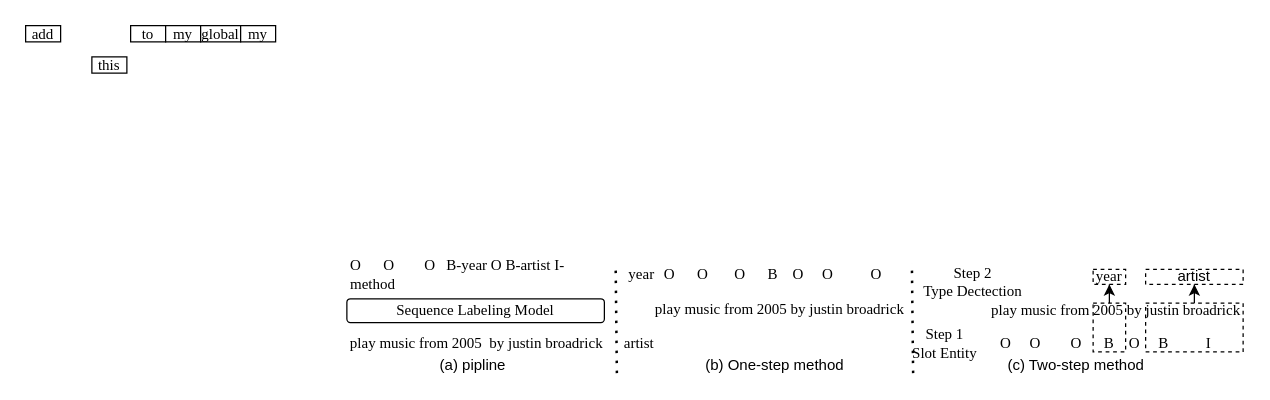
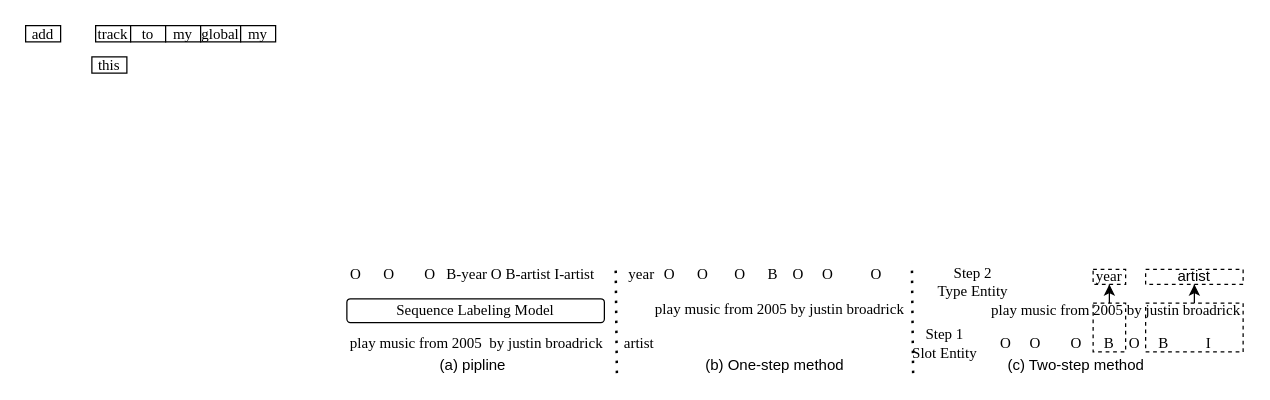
+ <mxCell id="8" value="&lt;span style=&quot;font-family: &amp;quot;Times New Roman&amp;quot;;&quot;&gt;track&lt;/span&gt;" style="rounded=0;whiteSpace=wrap;html=1;" vertex="1" parent="1"><mxGeometry x="76" y="20" width="28" height="13" as="geometry" /></mxCell>
- <mxCell id="17" value="&lt;font face=&quot;Times New Roman&quot;&gt;O&amp;nbsp; &amp;nbsp; &amp;nbsp; O&amp;nbsp; &amp;nbsp; &amp;nbsp; &amp;nbsp; O&amp;nbsp; &amp;nbsp;B-year O B-artist I-method&amp;nbsp;&lt;/font&gt;" style="text;html=1;align=left;verticalAlign=middle;whiteSpace=wrap;rounded=0;" vertex="1" parent="1"><mxGeometry x="277.5" y="211" width="207" height="16" as="geometry" /></mxCell>
+ <mxCell id="17" value="&lt;font face=&quot;Times New Roman&quot;&gt;O&amp;nbsp; &amp;nbsp; &amp;nbsp; O&amp;nbsp; &amp;nbsp; &amp;nbsp; &amp;nbsp; O&amp;nbsp; &amp;nbsp;B-year O B-artist I-artist&amp;nbsp;&lt;/font&gt;" style="text;html=1;align=left;verticalAlign=middle;whiteSpace=wrap;rounded=0;" vertex="1" parent="1"><mxGeometry x="277.5" y="211" width="207" height="16" as="geometry" /></mxCell>
- <mxCell id="28" value="&lt;font face=&quot;Times New Roman&quot;&gt;Step 2&lt;br&gt;Type Dectection&lt;/font&gt;" style="text;html=1;align=center;verticalAlign=middle;whiteSpace=wrap;rounded=0;" vertex="1" parent="1"><mxGeometry x="737" y="214" width="82" height="22" as="geometry" /></mxCell>
+ <mxCell id="28" value="&lt;font face=&quot;Times New Roman&quot;&gt;Step 2&lt;br&gt;Type Entity&lt;/font&gt;" style="text;html=1;align=center;verticalAlign=middle;whiteSpace=wrap;rounded=0;" vertex="1" parent="1"><mxGeometry x="737" y="214" width="82" height="22" as="geometry" /></mxCell>
